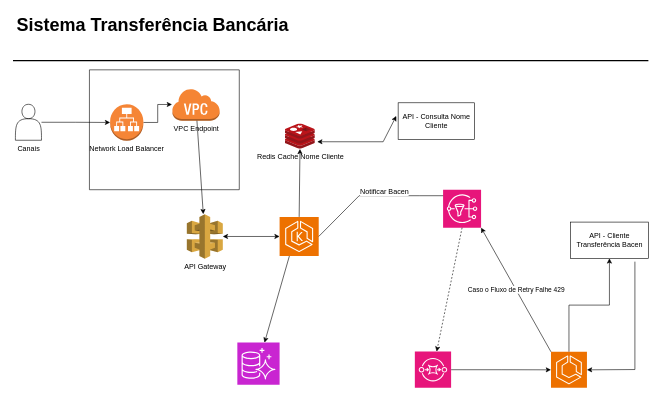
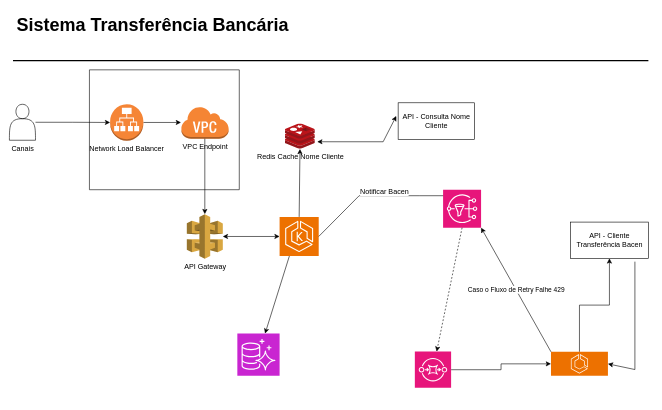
- <mxCell id="11" value="VPC Endpoint" style="outlineConnect=0;dashed=0;verticalLabelPosition=bottom;verticalAlign=top;align=center;html=1;shape=mxgraph.aws3.virtual_private_cloud;fillColor=#F58534;gradientColor=none;" vertex="1" parent="10"><mxGeometry x="137.75" y="30.82" width="79.5" height="54" as="geometry" /></mxCell>
+ <mxCell id="11" value="VPC Endpoint" style="outlineConnect=0;dashed=0;verticalLabelPosition=bottom;verticalAlign=top;align=center;html=1;shape=mxgraph.aws3.virtual_private_cloud;fillColor=#F58534;gradientColor=none;" vertex="1" parent="10"><mxGeometry x="152.75" y="60.82" width="79.5" height="54" as="geometry" /></mxCell>
- <mxCell id="5" value="Canais" style="shape=actor;whiteSpace=wrap;html=1;labelPosition=center;verticalLabelPosition=bottom;align=center;verticalAlign=top;" vertex="1" parent="1"><mxGeometry x="24.5" y="173.5" width="43.5" height="60" as="geometry" /></mxCell>
+ <mxCell id="5" value="Canais" style="shape=actor;whiteSpace=wrap;html=1;labelPosition=center;verticalLabelPosition=bottom;align=center;verticalAlign=top;" vertex="1" parent="1"><mxGeometry x="14.5" y="173.5" width="43.5" height="60" as="geometry" /></mxCell>
- <mxCell id="18" value="TransferenciaDB Auora" style="sketch=0;points=[[0,0,0],[0.25,0,0],[0.5,0,0],[0.75,0,0],[1,0,0],[0,1,0],[0.25,1,0],[0.5,1,0],[0.75,1,0],[1,1,0],[0,0.25,0],[0,0.5,0],[0,0.75,0],[1,0.25,0],[1,0.5,0],[1,0.75,0]];outlineConnect=0;fontColor=#FFFFFF;fillColor=#C925D1;strokeColor=#ffffff;dashed=0;verticalLabelPosition=bottom;verticalAlign=top;align=center;html=1;fontSize=12;fontStyle=0;aspect=fixed;shape=mxgraph.aws4.resourceIcon;resIcon=mxgraph.aws4.aurora;" vertex="1" parent="1"><mxGeometry x="394.75" y="571" width="70.5" height="70.5" as="geometry" /></mxCell>
+ <mxCell id="18" value="TransferenciaDB Auora" style="sketch=0;points=[[0,0,0],[0.25,0,0],[0.5,0,0],[0.75,0,0],[1,0,0],[0,1,0],[0.25,1,0],[0.5,1,0],[0.75,1,0],[1,1,0],[0,0.25,0],[0,0.5,0],[0,0.75,0],[1,0.25,0],[1,0.5,0],[1,0.75,0]];outlineConnect=0;fontColor=#FFFFFF;fillColor=#C925D1;strokeColor=#ffffff;dashed=0;verticalLabelPosition=bottom;verticalAlign=top;align=center;html=1;fontSize=12;fontStyle=0;aspect=fixed;shape=mxgraph.aws4.resourceIcon;resIcon=mxgraph.aws4.aurora;" vertex="1" parent="1"><mxGeometry x="394.75" y="556" width="70.5" height="70.5" as="geometry" /></mxCell>
- <mxCell id="23" value="&lt;font color=&quot;#ffffff&quot;&gt;Consumer Service Bacen&lt;/font&gt;&lt;div&gt;&lt;font color=&quot;#ffffff&quot;&gt;&lt;br&gt;&lt;/font&gt;&lt;/div&gt;" style="sketch=0;points=[[0,0,0],[0.25,0,0],[0.5,0,0],[0.75,0,0],[1,0,0],[0,1,0],[0.25,1,0],[0.5,1,0],[0.75,1,0],[1,1,0],[0,0.25,0],[0,0.5,0],[0,0.75,0],[1,0.25,0],[1,0.5,0],[1,0.75,0]];outlineConnect=0;fontColor=#232F3E;fillColor=#ED7100;strokeColor=#ffffff;dashed=0;verticalLabelPosition=bottom;verticalAlign=top;align=center;html=1;fontSize=12;fontStyle=0;aspect=fixed;shape=mxgraph.aws4.resourceIcon;resIcon=mxgraph.aws4.ecs;" vertex="1" parent="1"><mxGeometry x="918" y="586.5" width="60" height="60" as="geometry" /></mxCell>
+ <mxCell id="23" value="&lt;font color=&quot;#ffffff&quot;&gt;Consumer Service Bacen&lt;/font&gt;&lt;div&gt;&lt;font color=&quot;#ffffff&quot;&gt;&lt;br&gt;&lt;/font&gt;&lt;/div&gt;" style="sketch=0;points=[[0,0,0],[0.25,0,0],[0.5,0,0],[0.75,0,0],[1,0,0],[0,1,0],[0.25,1,0],[0.5,1,0],[0.75,1,0],[1,1,0],[0,0.25,0],[0,0.5,0],[0,0.75,0],[1,0.25,0],[1,0.5,0],[1,0.75,0]];outlineConnect=0;fontColor=#232F3E;fillColor=#ED7100;strokeColor=#ffffff;dashed=0;verticalLabelPosition=bottom;verticalAlign=top;align=center;html=1;fontSize=12;fontStyle=0;aspect=fixed;shape=mxgraph.aws4.resourceIcon;resIcon=mxgraph.aws4.ecs;" vertex="1" parent="1"><mxGeometry x="918" y="586.5" width="95" height="40" as="geometry" /></mxCell>
